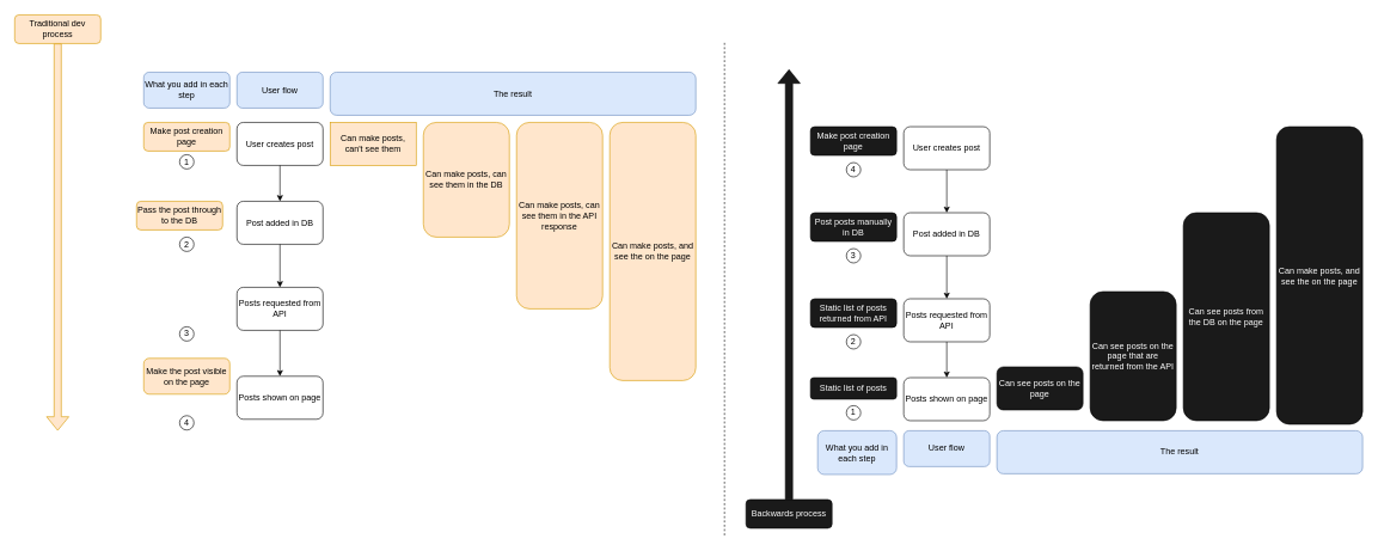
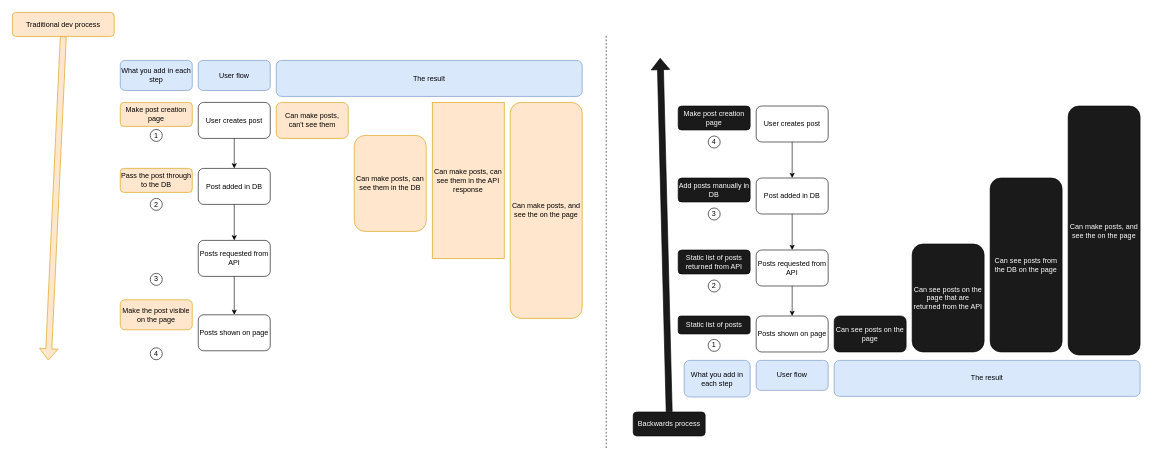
- <mxCell id="13" value="Traditional dev process" style="rounded=1;whiteSpace=wrap;html=1;fillColor=#ffe6cc;strokeColor=#d79b00;" vertex="1" parent="1"><mxGeometry x="20" y="20" width="120" height="40" as="geometry" /></mxCell>
+ <mxCell id="13" value="Traditional dev process" style="rounded=1;whiteSpace=wrap;html=1;fillColor=#ffe6cc;strokeColor=#d79b00;" vertex="1" parent="1"><mxGeometry x="20" y="20" width="170" height="40" as="geometry" /></mxCell>
- <mxCell id="34" value="Can make posts, can't see them" style="whiteSpace=wrap;html=1;fillColor=#ffe6cc;strokeColor=#d79b00;rounded=0;" vertex="1" parent="1"><mxGeometry x="460" y="170" width="120" height="60" as="geometry" /></mxCell>
+ <mxCell id="34" value="Can make posts, can't see them" style="rounded=1;whiteSpace=wrap;html=1;fillColor=#ffe6cc;strokeColor=#d79b00;" vertex="1" parent="1"><mxGeometry x="460" y="170" width="120" height="60" as="geometry" /></mxCell>
- <mxCell id="35" value="Can make posts, can see them in the DB" style="rounded=1;whiteSpace=wrap;html=1;fillColor=#ffe6cc;strokeColor=#d79b00;" vertex="1" parent="1"><mxGeometry x="590" y="170" width="120" height="160" as="geometry" /></mxCell>
+ <mxCell id="35" value="Can make posts, can see them in the DB" style="rounded=1;whiteSpace=wrap;html=1;fillColor=#ffe6cc;strokeColor=#d79b00;" vertex="1" parent="1"><mxGeometry x="590" y="225" width="120" height="160" as="geometry" /></mxCell>
- <mxCell id="40" value="Pass the post through to the DB" style="rounded=1;whiteSpace=wrap;html=1;fillColor=#ffe6cc;strokeColor=#d79b00;" vertex="1" parent="1"><mxGeometry x="190" y="280" width="120" height="40" as="geometry" /></mxCell>
+ <mxCell id="40" value="Pass the post through to the DB" style="rounded=1;whiteSpace=wrap;html=1;fillColor=#ffe6cc;strokeColor=#d79b00;" vertex="1" parent="1"><mxGeometry x="200" y="280" width="120" height="40" as="geometry" /></mxCell>
- <mxCell id="36" value="Can make posts, can see them in the API response" style="rounded=1;whiteSpace=wrap;html=1;fillColor=#ffe6cc;strokeColor=#d79b00;" vertex="1" parent="1"><mxGeometry x="720" y="170" width="120" height="260" as="geometry" /></mxCell>
+ <mxCell id="36" value="Can make posts, can see them in the API response" style="whiteSpace=wrap;html=1;fillColor=#ffe6cc;strokeColor=#d79b00;rounded=0;" vertex="1" parent="1"><mxGeometry x="720" y="170" width="120" height="260" as="geometry" /></mxCell>
- <mxCell id="27" value="&lt;font color=&quot;#FFFFFF&quot;&gt;Post posts manually in DB&lt;/font&gt;" style="rounded=1;whiteSpace=wrap;html=1;fillColor=#1A1A1A;" vertex="1" parent="1"><mxGeometry x="1130" y="296" width="120" height="40" as="geometry" /></mxCell>
+ <mxCell id="27" value="&lt;font color=&quot;#FFFFFF&quot;&gt;Add posts manually in DB&lt;/font&gt;" style="rounded=1;whiteSpace=wrap;html=1;fillColor=#1A1A1A;" vertex="1" parent="1"><mxGeometry x="1130" y="296" width="120" height="40" as="geometry" /></mxCell>
- <mxCell id="28" value="&lt;font color=&quot;#FFFFFF&quot;&gt;Can see posts on the page&lt;/font&gt;" style="rounded=1;whiteSpace=wrap;html=1;fillColor=#1A1A1A;" vertex="1" parent="1"><mxGeometry x="1390" y="511" width="120" height="60" as="geometry" /></mxCell>
+ <mxCell id="28" value="&lt;font color=&quot;#FFFFFF&quot;&gt;Can see posts on the page&lt;/font&gt;" style="rounded=1;whiteSpace=wrap;html=1;fillColor=#1A1A1A;" vertex="1" parent="1"><mxGeometry x="1390" y="526" width="120" height="60" as="geometry" /></mxCell>
- <mxCell id="21" value="&lt;font color=&quot;#FFFFFF&quot;&gt;Backwards process&lt;/font&gt;" style="rounded=1;whiteSpace=wrap;html=1;fillColor=#1A1A1A;" vertex="1" parent="1"><mxGeometry x="1040" y="696" width="120" height="40" as="geometry" /></mxCell>
+ <mxCell id="21" value="&lt;font color=&quot;#FFFFFF&quot;&gt;Backwards process&lt;/font&gt;" style="rounded=1;whiteSpace=wrap;html=1;fillColor=#1A1A1A;" vertex="1" parent="1"><mxGeometry x="1055" y="686" width="120" height="40" as="geometry" /></mxCell>
